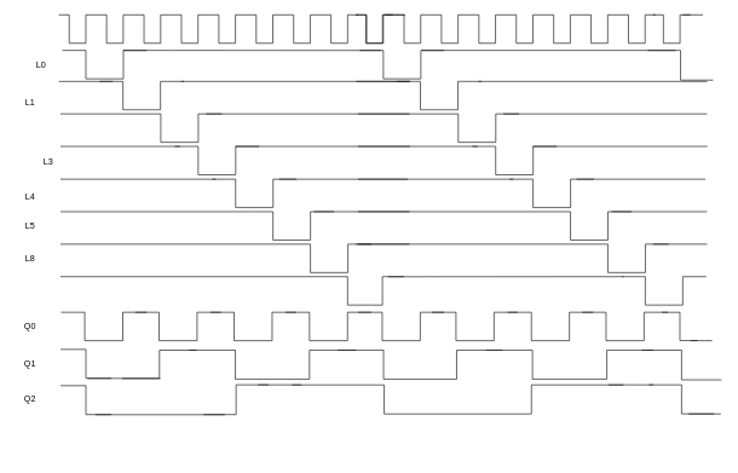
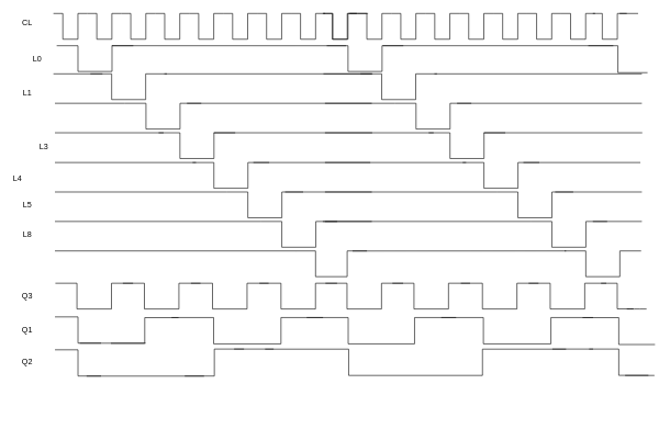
+ <mxCell id="96" value="CL" style="text;html=1;align=center;verticalAlign=middle;resizable=0;points=[];autosize=1;strokeColor=none;fillColor=none;" vertex="1" parent="1"><mxGeometry x="20" y="20" width="40" height="30" as="geometry" /></mxCell>
- <mxCell id="99" value="L4" style="text;html=1;align=center;verticalAlign=middle;resizable=0;points=[];autosize=1;strokeColor=none;fillColor=none;" vertex="1" parent="1"><mxGeometry x="20" y="255.65" width="40" height="30" as="geometry" /></mxCell>
+ <mxCell id="99" value="L4" style="text;html=1;align=center;verticalAlign=middle;resizable=0;points=[];autosize=1;strokeColor=none;fillColor=none;" vertex="1" parent="1"><mxGeometry x="5" y="255.65" width="40" height="30" as="geometry" /></mxCell>
- <mxCell id="103" value="&lt;span style=&quot;font-weight: 400;&quot;&gt;Q0&lt;/span&gt;" style="text;html=1;align=center;verticalAlign=middle;resizable=0;points=[];autosize=1;strokeColor=none;fillColor=none;fontStyle=1" vertex="1" parent="1"><mxGeometry x="20" y="434.5" width="40" height="30" as="geometry" /></mxCell>
+ <mxCell id="103" value="&lt;span style=&quot;font-weight: 400;&quot;&gt;Q3&lt;/span&gt;" style="text;html=1;align=center;verticalAlign=middle;resizable=0;points=[];autosize=1;strokeColor=none;fillColor=none;fontStyle=1" vertex="1" parent="1"><mxGeometry x="20" y="434.5" width="40" height="30" as="geometry" /></mxCell>
